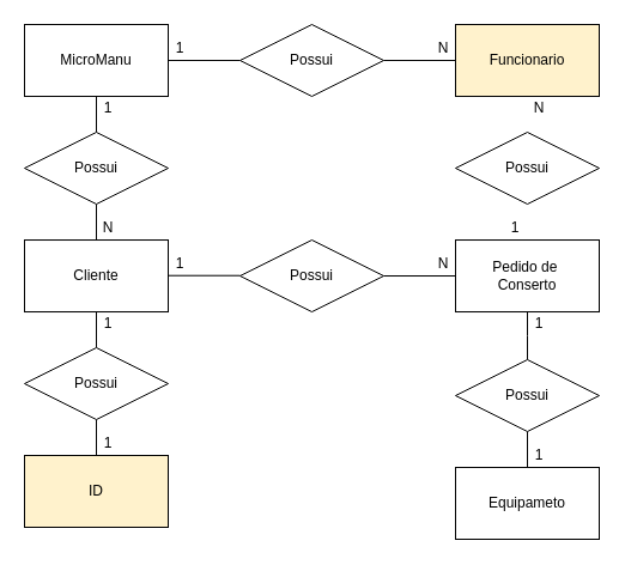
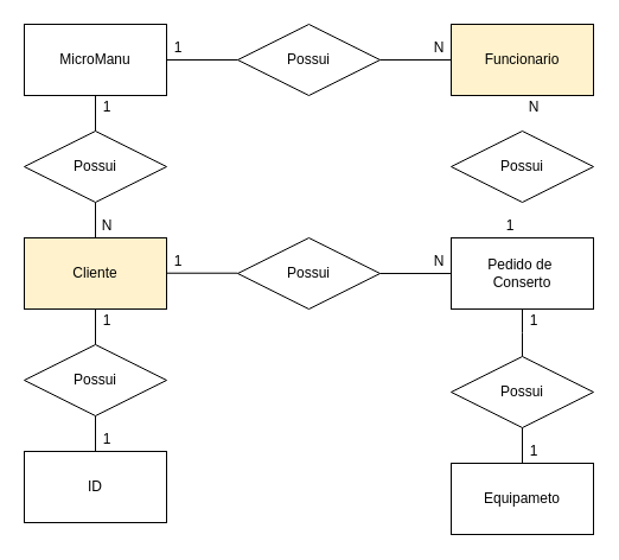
- <mxCell id="13" value="Cliente" style="rounded=0;whiteSpace=wrap;html=1;" vertex="1" parent="1"><mxGeometry x="20" y="200.02" width="120" height="60" as="geometry" /></mxCell>
+ <mxCell id="13" value="Cliente" style="rounded=0;whiteSpace=wrap;html=1;fillColor=#fff2cc;" vertex="1" parent="1"><mxGeometry x="20" y="200.02" width="120" height="60" as="geometry" /></mxCell>
- <mxCell id="16" value="ID" style="rounded=0;whiteSpace=wrap;html=1;fillColor=#fff2cc;" vertex="1" parent="1"><mxGeometry x="20" y="380" width="120" height="60" as="geometry" /></mxCell>
+ <mxCell id="16" value="ID" style="rounded=0;whiteSpace=wrap;html=1;" vertex="1" parent="1"><mxGeometry x="20" y="380" width="120" height="60" as="geometry" /></mxCell>
